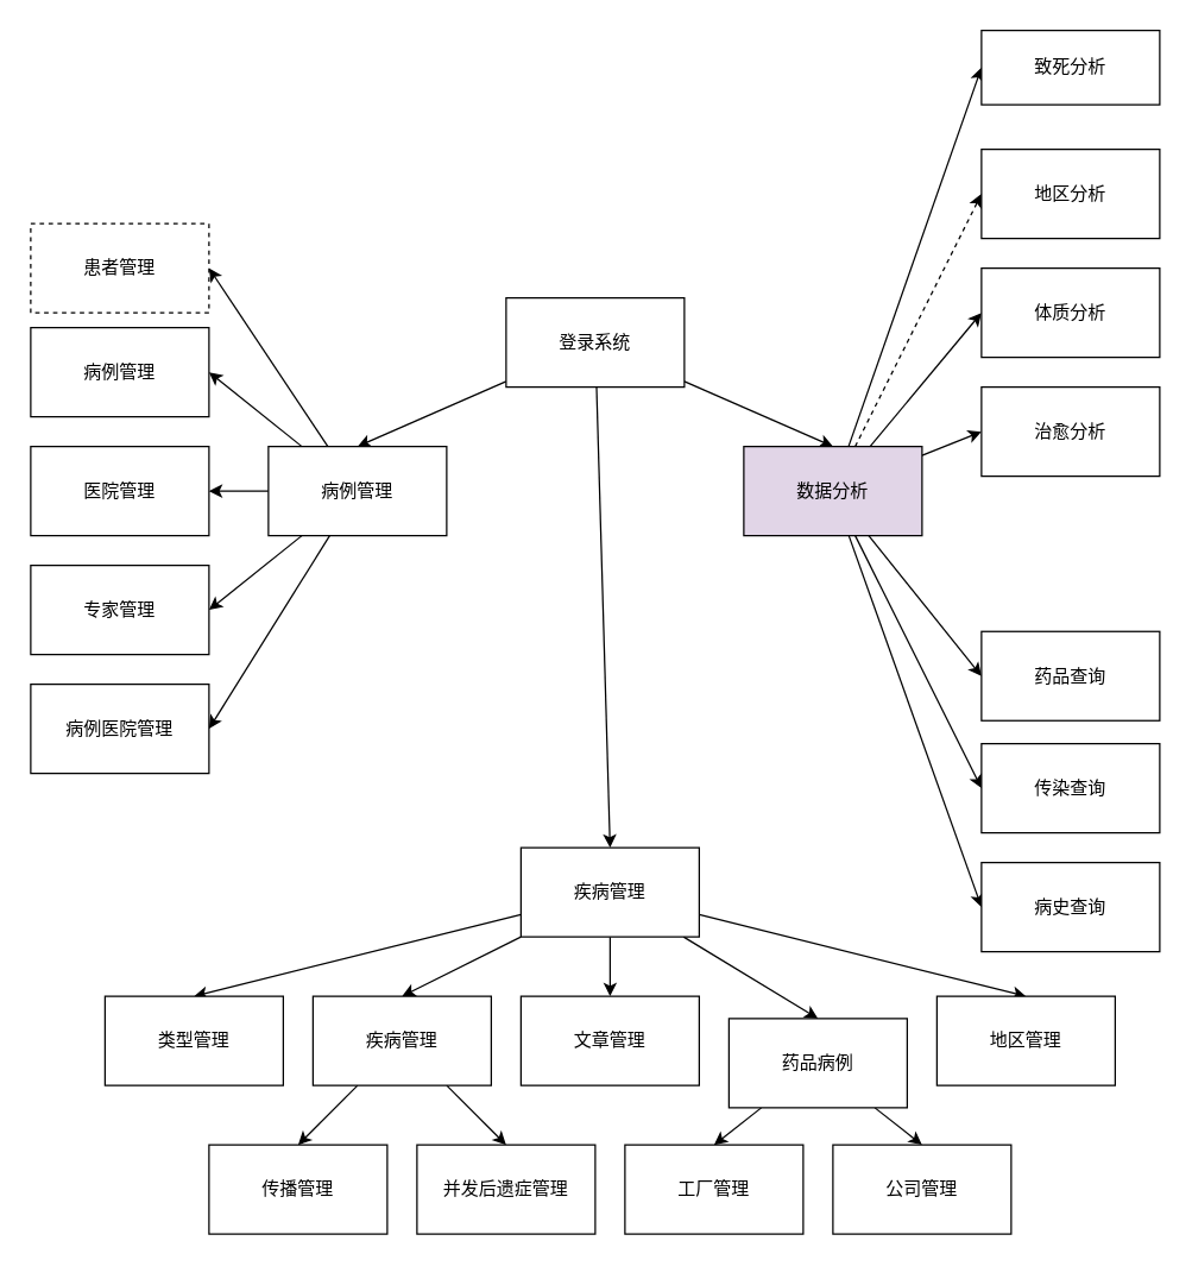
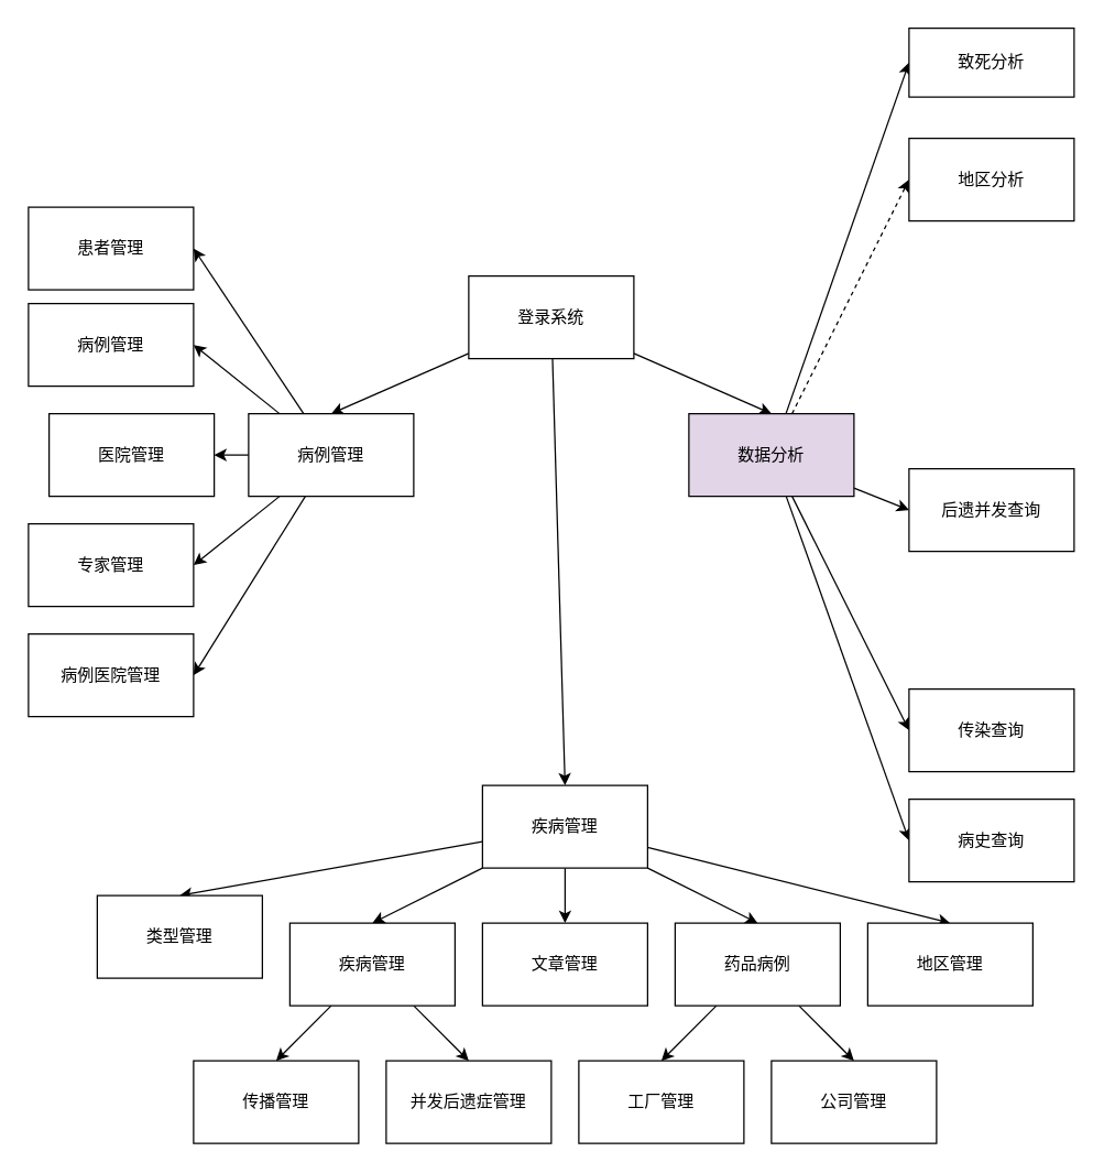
- <mxCell id="27" value="患者管理" style="rounded=0;whiteSpace=wrap;html=1;dashed=1;" vertex="1" parent="1"><mxGeometry x="20" y="150" width="120" height="60" as="geometry" /></mxCell>
+ <mxCell id="27" value="患者管理" style="rounded=0;whiteSpace=wrap;html=1;" vertex="1" parent="1"><mxGeometry x="20" y="150" width="120" height="60" as="geometry" /></mxCell>
- <mxCell id="33" value="体质分析" style="whiteSpace=wrap;html=1;" vertex="1" parent="1"><mxGeometry x="660" y="180" width="120" height="60" as="geometry" /></mxCell>
- <mxCell id="21" style="edgeStyle=none;html=1;entryX=0;entryY=0.5;entryDx=0;entryDy=0;" edge="1" parent="1" source="26" target="33"><mxGeometry relative="1" as="geometry" /></mxCell>
- <mxCell id="35" value="治愈分析" style="whiteSpace=wrap;html=1;" vertex="1" parent="1"><mxGeometry x="660" y="260" width="120" height="60" as="geometry" /></mxCell>
- <mxCell id="20" style="edgeStyle=none;html=1;entryX=0;entryY=0.5;entryDx=0;entryDy=0;" edge="1" parent="1" source="26" target="35"><mxGeometry relative="1" as="geometry" /></mxCell>
- <mxCell id="29" value="医院管理" style="rounded=0;whiteSpace=wrap;html=1;" vertex="1" parent="1"><mxGeometry x="20" y="300" width="120" height="60" as="geometry" /></mxCell>
+ <mxCell id="29" value="医院管理" style="rounded=0;whiteSpace=wrap;html=1;" vertex="1" parent="1"><mxGeometry x="35" y="300" width="120" height="60" as="geometry" /></mxCell>
+ <mxCell id="18" style="edgeStyle=none;html=1;entryX=0;entryY=0.5;entryDx=0;entryDy=0;" edge="1" parent="1" source="26" target="36"><mxGeometry relative="1" as="geometry" /></mxCell>
+ <mxCell id="36" value="后遗并发查询" style="whiteSpace=wrap;html=1;" vertex="1" parent="1"><mxGeometry x="660" y="340" width="120" height="60" as="geometry" /></mxCell>
- <mxCell id="19" style="edgeStyle=none;html=1;entryX=0;entryY=0.5;entryDx=0;entryDy=0;" edge="1" parent="1" source="26" target="37"><mxGeometry relative="1" as="geometry" /></mxCell>
- <mxCell id="37" value="药品查询" style="whiteSpace=wrap;html=1;" vertex="1" parent="1"><mxGeometry x="660" y="424.5" width="120" height="60" as="geometry" /></mxCell>
- <mxCell id="43" value="类型管理" style="whiteSpace=wrap;html=1;" vertex="1" parent="1"><mxGeometry x="70" y="670" width="120" height="60" as="geometry" /></mxCell>
+ <mxCell id="43" value="类型管理" style="whiteSpace=wrap;html=1;" vertex="1" parent="1"><mxGeometry x="70" y="650" width="120" height="60" as="geometry" /></mxCell>
- <mxCell id="47" value="药品病例" style="whiteSpace=wrap;html=1;" vertex="1" parent="1"><mxGeometry x="490" y="685" width="120" height="60" as="geometry" /></mxCell>
+ <mxCell id="47" value="药品病例" style="whiteSpace=wrap;html=1;" vertex="1" parent="1"><mxGeometry x="490" y="670" width="120" height="60" as="geometry" /></mxCell>
